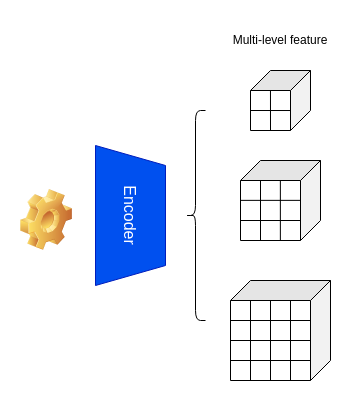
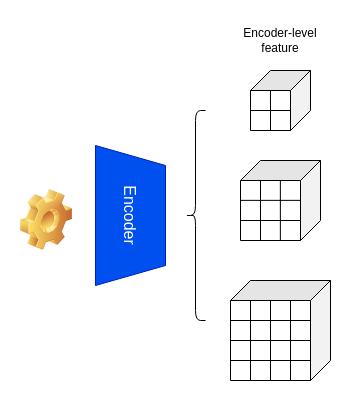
- <mxCell id="4" value="Multi-level feature" style="text;html=1;strokeColor=none;fillColor=none;align=center;verticalAlign=middle;whiteSpace=wrap;rounded=0;" vertex="1" parent="1"><mxGeometry x="225" y="20" width="110" height="40" as="geometry" /></mxCell>
+ <mxCell id="4" value="Encoder-level feature" style="text;html=1;strokeColor=none;fillColor=none;align=center;verticalAlign=middle;whiteSpace=wrap;rounded=0;" vertex="1" parent="1"><mxGeometry x="225" y="20" width="110" height="40" as="geometry" /></mxCell>
